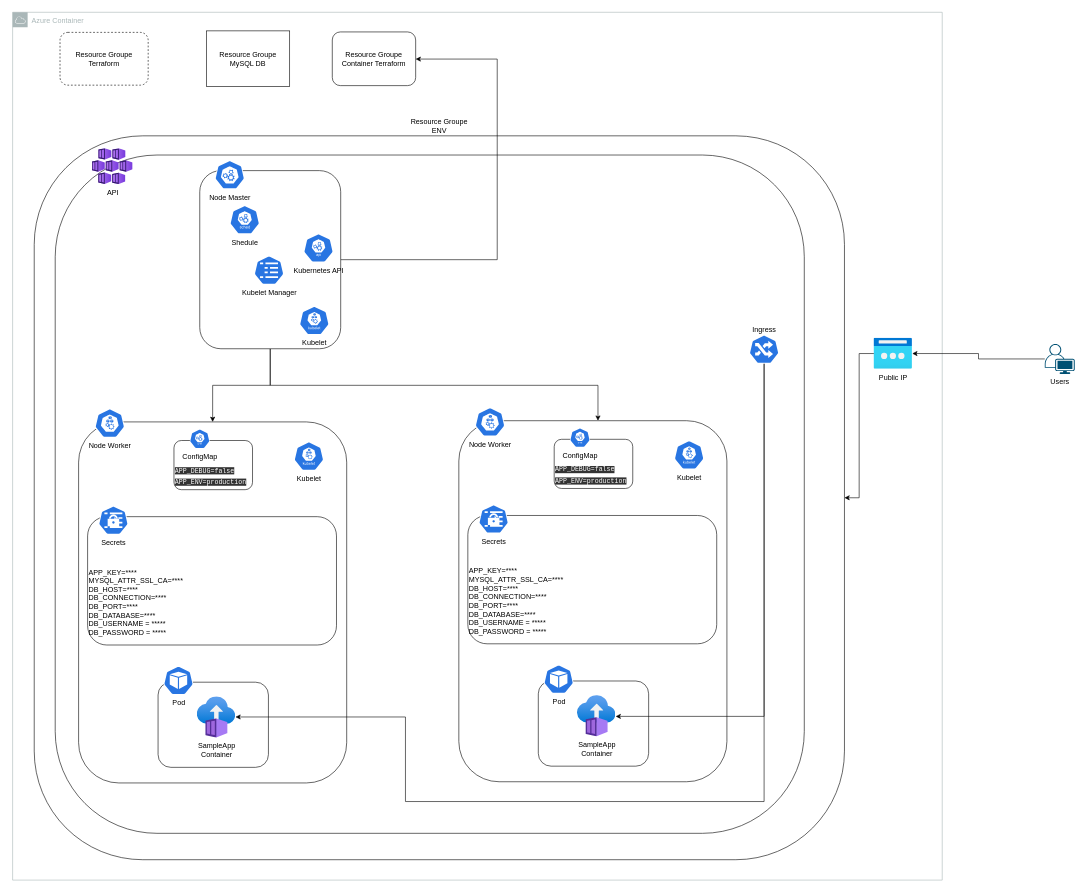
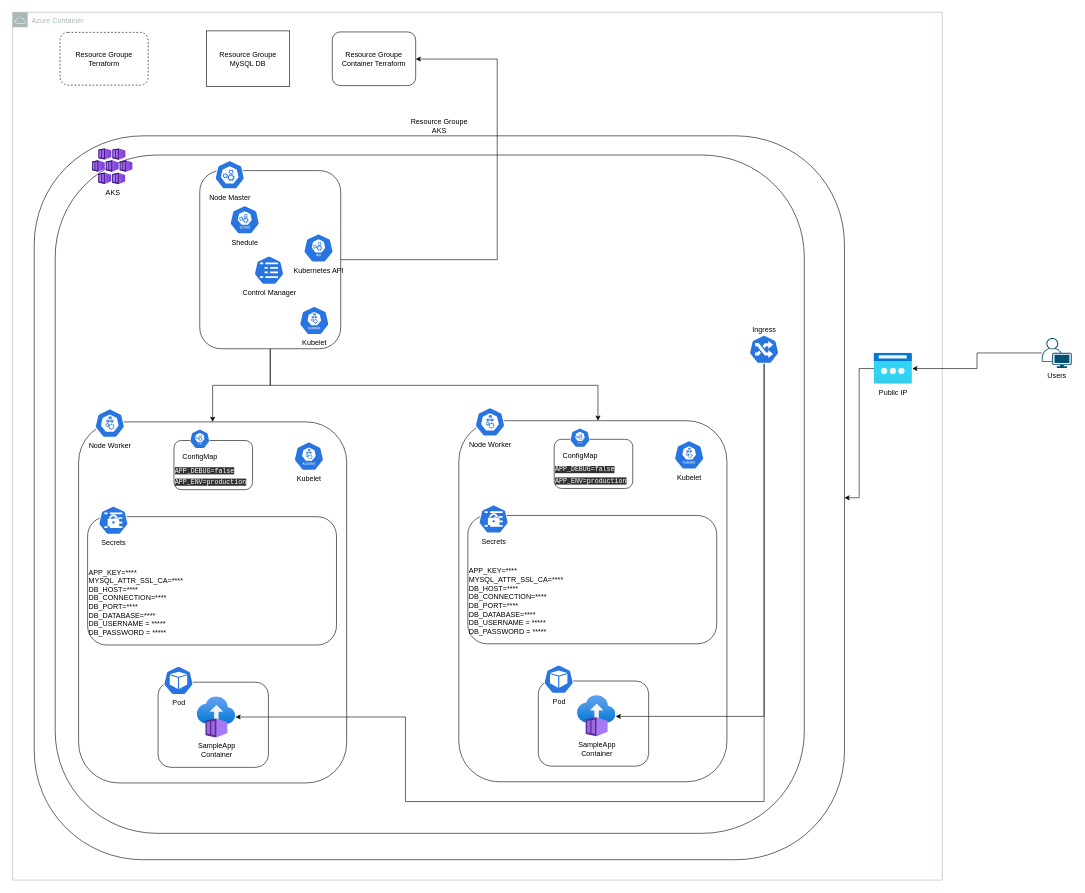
- <mxCell id="6" value="Resource Groupe&lt;br&gt;ENV" style="rounded=1;whiteSpace=wrap;html=1;labelPosition=center;verticalLabelPosition=top;align=center;verticalAlign=bottom;" parent="1" vertex="1"><mxGeometry x="56" y="226" width="1351" height="1207" as="geometry" /></mxCell>
+ <mxCell id="6" value="Resource Groupe&lt;br&gt;AKS" style="rounded=1;whiteSpace=wrap;html=1;labelPosition=center;verticalLabelPosition=top;align=center;verticalAlign=bottom;" parent="1" vertex="1"><mxGeometry x="56" y="226" width="1351" height="1207" as="geometry" /></mxCell>
- <mxCell id="15" value="API" style="image;aspect=fixed;html=1;points=[];align=center;fontSize=12;image=img/lib/azure2/compute/Kubernetes_Services.svg;" parent="1" vertex="1"><mxGeometry x="152.5" y="247" width="68" height="60" as="geometry" /></mxCell>
+ <mxCell id="15" value="AKS" style="image;aspect=fixed;html=1;points=[];align=center;fontSize=12;image=img/lib/azure2/compute/Kubernetes_Services.svg;" parent="1" vertex="1"><mxGeometry x="152.5" y="247" width="68" height="60" as="geometry" /></mxCell>
- <mxCell id="18" value="Kubelet Manager" style="sketch=0;html=1;dashed=0;whitespace=wrap;fillColor=#2875E2;strokeColor=#ffffff;points=[[0.005,0.63,0],[0.1,0.2,0],[0.9,0.2,0],[0.5,0,0],[0.995,0.63,0],[0.72,0.99,0],[0.5,1,0],[0.28,0.99,0]];verticalLabelPosition=bottom;align=center;verticalAlign=top;shape=mxgraph.kubernetes.icon;prIcon=cm" parent="1" vertex="1"><mxGeometry x="422.5" y="426" width="50" height="48" as="geometry" /></mxCell>
+ <mxCell id="18" value="Control Manager" style="sketch=0;html=1;dashed=0;whitespace=wrap;fillColor=#2875E2;strokeColor=#ffffff;points=[[0.005,0.63,0],[0.1,0.2,0],[0.9,0.2,0],[0.5,0,0],[0.995,0.63,0],[0.72,0.99,0],[0.5,1,0],[0.28,0.99,0]];verticalLabelPosition=bottom;align=center;verticalAlign=top;shape=mxgraph.kubernetes.icon;prIcon=cm" parent="1" vertex="1"><mxGeometry x="422.5" y="426" width="50" height="48" as="geometry" /></mxCell>
- <mxCell id="28" value="Public IP" style="image;aspect=fixed;html=1;points=[];align=center;fontSize=12;image=img/lib/azure2/networking/Public_IP_Addresses_Classic.svg;" parent="1" vertex="1"><mxGeometry x="1456" y="563" width="64" height="52" as="geometry" /></mxCell>
+ <mxCell id="28" value="Public IP" style="image;aspect=fixed;html=1;points=[];align=center;fontSize=12;image=img/lib/azure2/networking/Public_IP_Addresses_Classic.svg;" parent="1" vertex="1"><mxGeometry x="1456" y="588" width="64" height="52" as="geometry" /></mxCell>
- <mxCell id="31" value="Users" style="points=[[0.35,0,0],[0.98,0.51,0],[1,0.71,0],[0.67,1,0],[0,0.795,0],[0,0.65,0]];verticalLabelPosition=bottom;sketch=0;html=1;verticalAlign=top;aspect=fixed;align=center;pointerEvents=1;shape=mxgraph.cisco19.user;fillColor=#005073;strokeColor=none;" parent="1" vertex="1"><mxGeometry x="1741" y="573" width="50" height="50" as="geometry" /></mxCell>
+ <mxCell id="31" value="Users" style="points=[[0.35,0,0],[0.98,0.51,0],[1,0.71,0],[0.67,1,0],[0,0.795,0],[0,0.65,0]];verticalLabelPosition=bottom;sketch=0;html=1;verticalAlign=top;aspect=fixed;align=center;pointerEvents=1;shape=mxgraph.cisco19.user;fillColor=#005073;strokeColor=none;" parent="1" vertex="1"><mxGeometry x="1736" y="563" width="50" height="50" as="geometry" /></mxCell>
